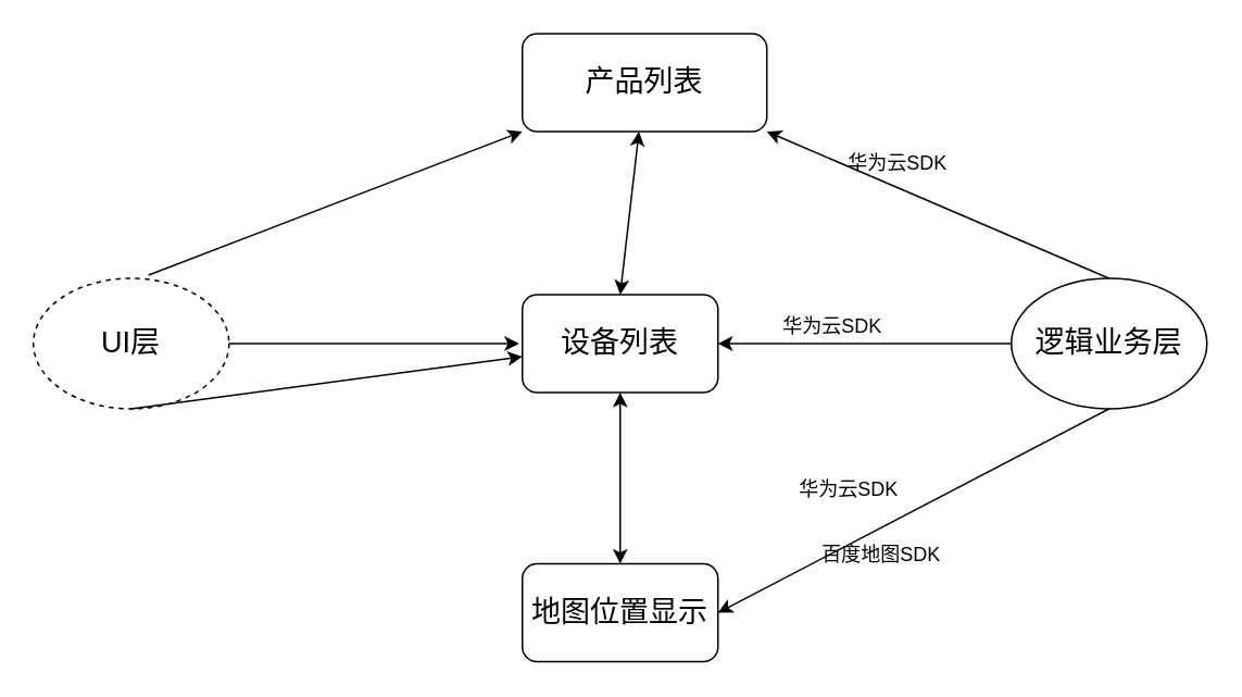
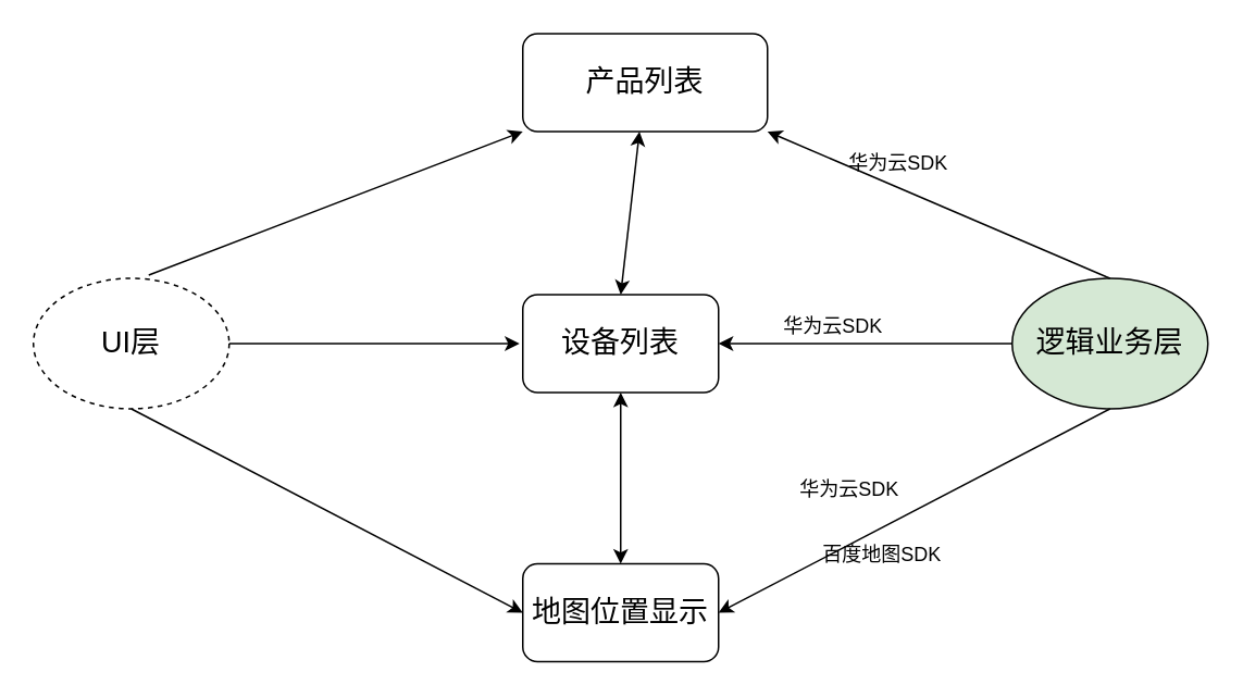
- <mxCell id="6" value="&lt;font style=&quot;font-size: 18px&quot;&gt;逻辑业务层&lt;/font&gt;" style="ellipse;whiteSpace=wrap;html=1;" parent="1" vertex="1"><mxGeometry x="620" y="170" width="120" height="80" as="geometry" /></mxCell>
+ <mxCell id="6" value="&lt;font style=&quot;font-size: 18px&quot;&gt;逻辑业务层&lt;/font&gt;" style="ellipse;whiteSpace=wrap;html=1;fillColor=#d5e8d4;" parent="1" vertex="1"><mxGeometry x="620" y="170" width="120" height="80" as="geometry" /></mxCell>
- <mxCell id="11" value="" style="endArrow=classic;html=1;exitX=0.5;exitY=1;exitDx=0;exitDy=0;" parent="1" source="5" target="3" edge="1"><mxGeometry width="50" height="50" relative="1" as="geometry"><mxPoint x="80" y="240" as="sourcePoint" /><mxPoint x="130" y="190" as="targetPoint" /></mxGeometry></mxCell>
+ <mxCell id="11" value="" style="endArrow=classic;html=1;entryX=0;entryY=0.5;entryDx=0;entryDy=0;exitX=0.5;exitY=1;exitDx=0;exitDy=0;" parent="1" source="5" target="4" edge="1"><mxGeometry width="50" height="50" relative="1" as="geometry"><mxPoint x="80" y="240" as="sourcePoint" /><mxPoint x="130" y="190" as="targetPoint" /></mxGeometry></mxCell>
